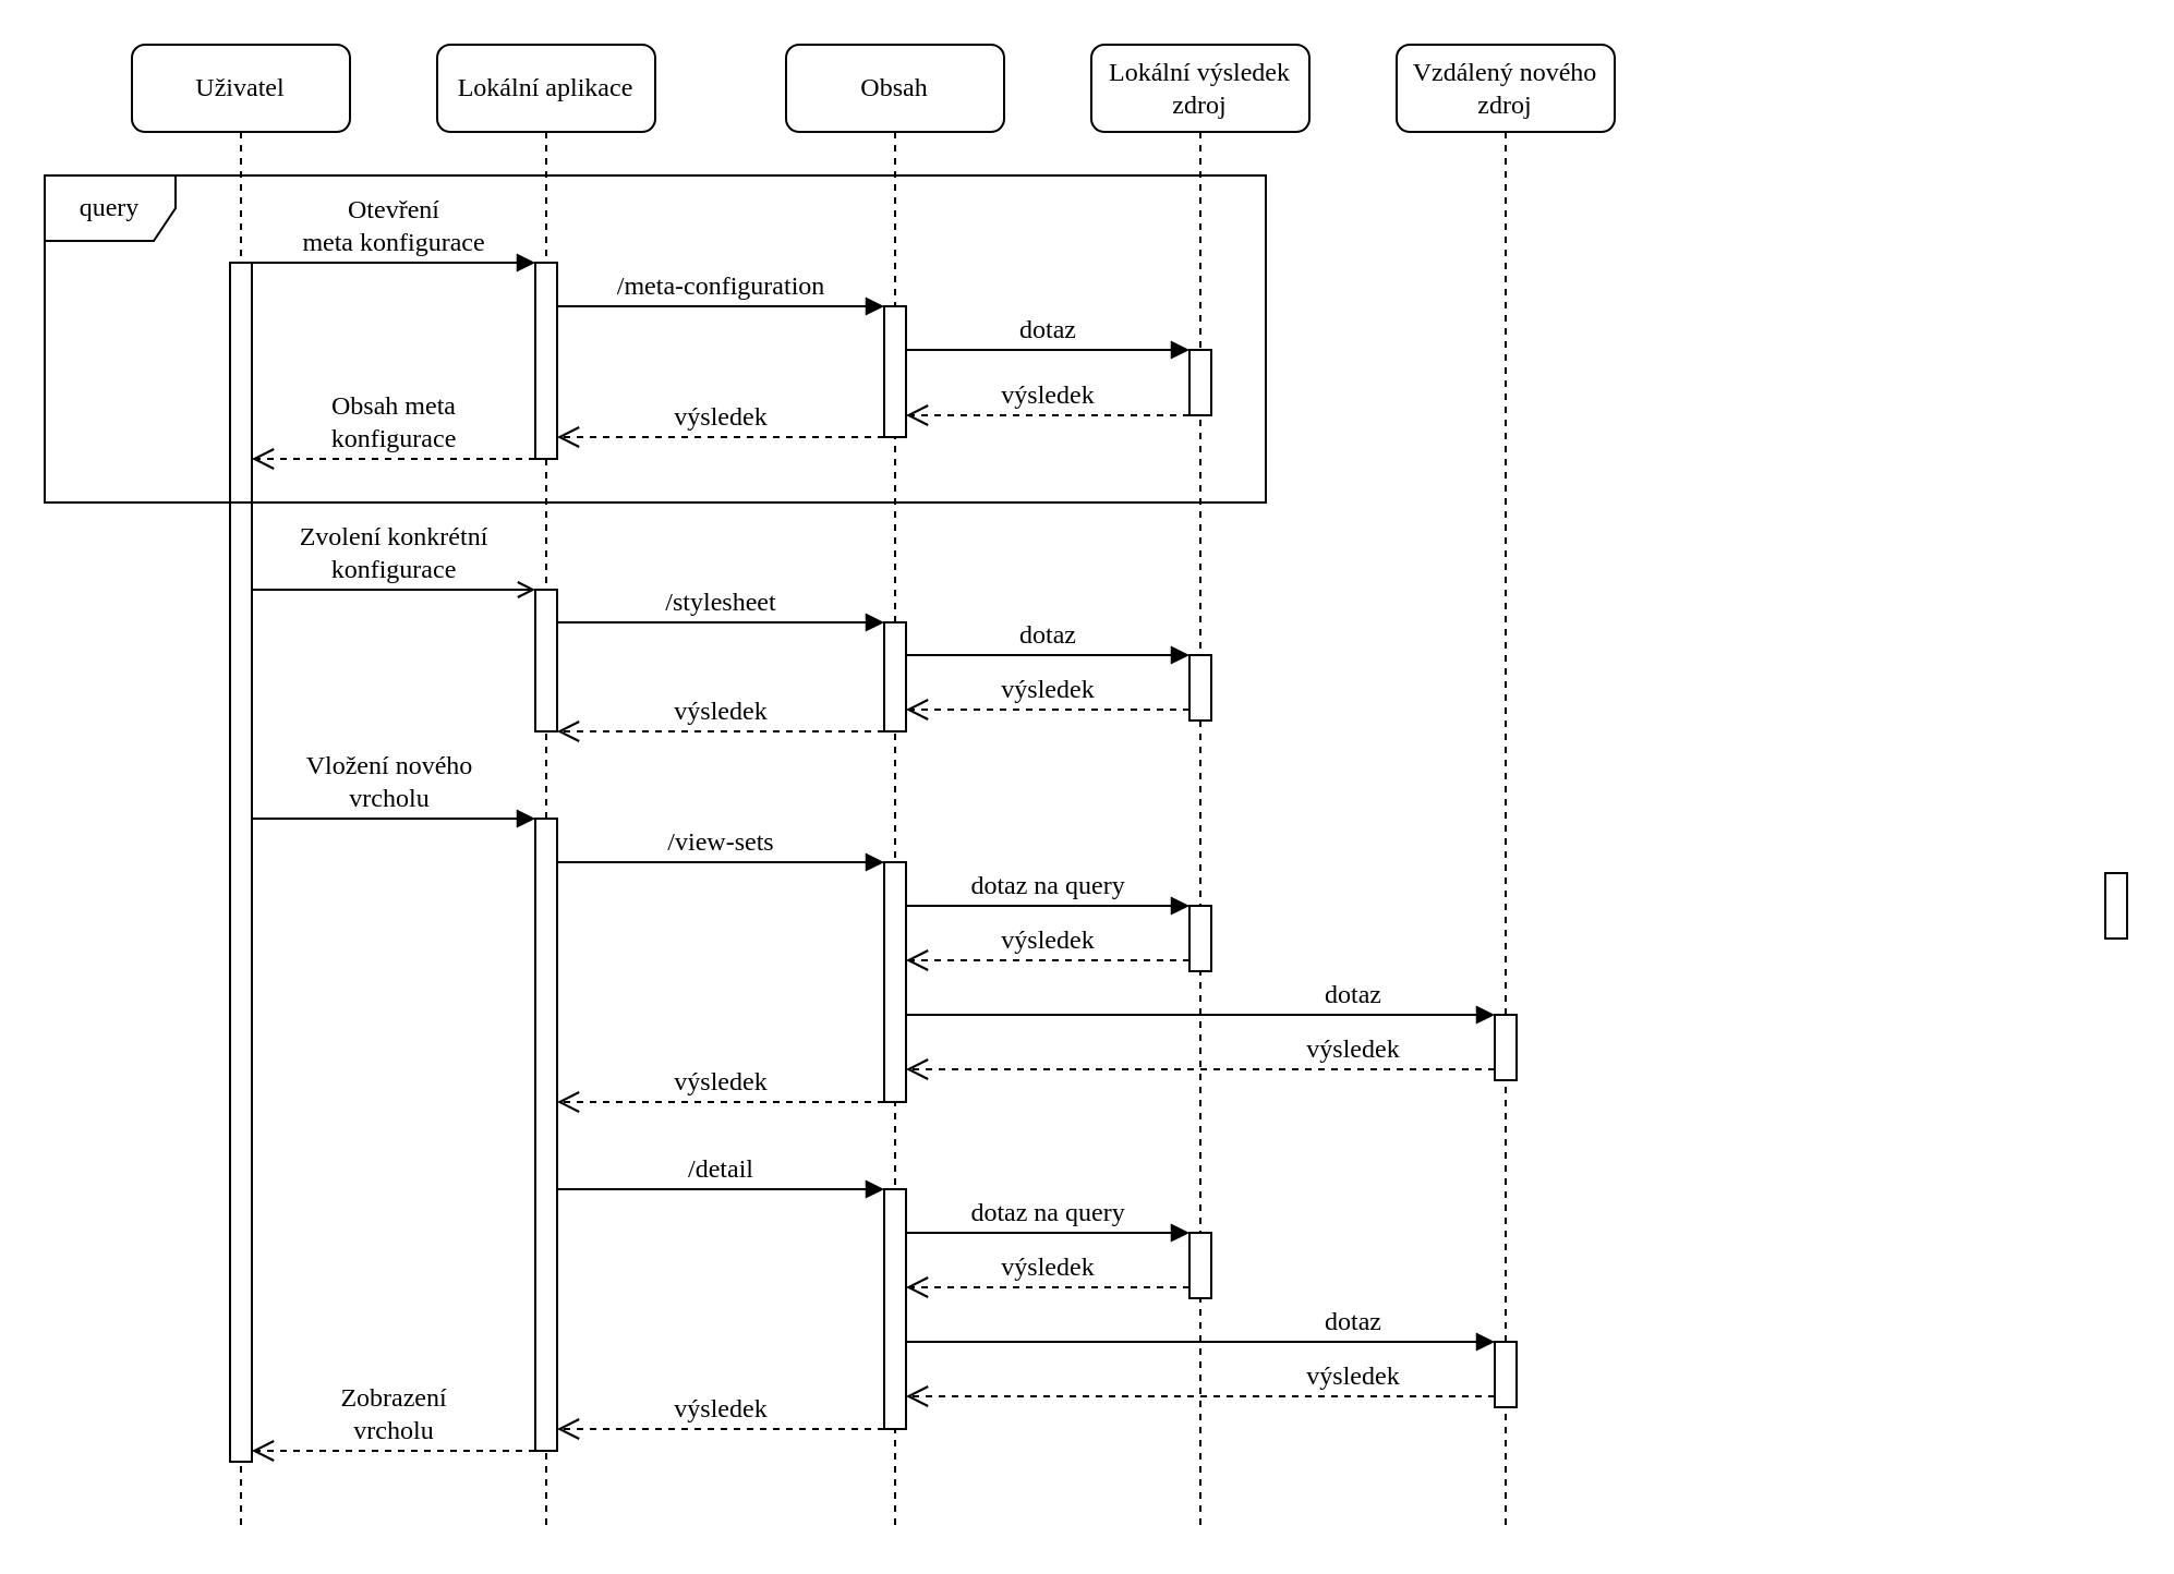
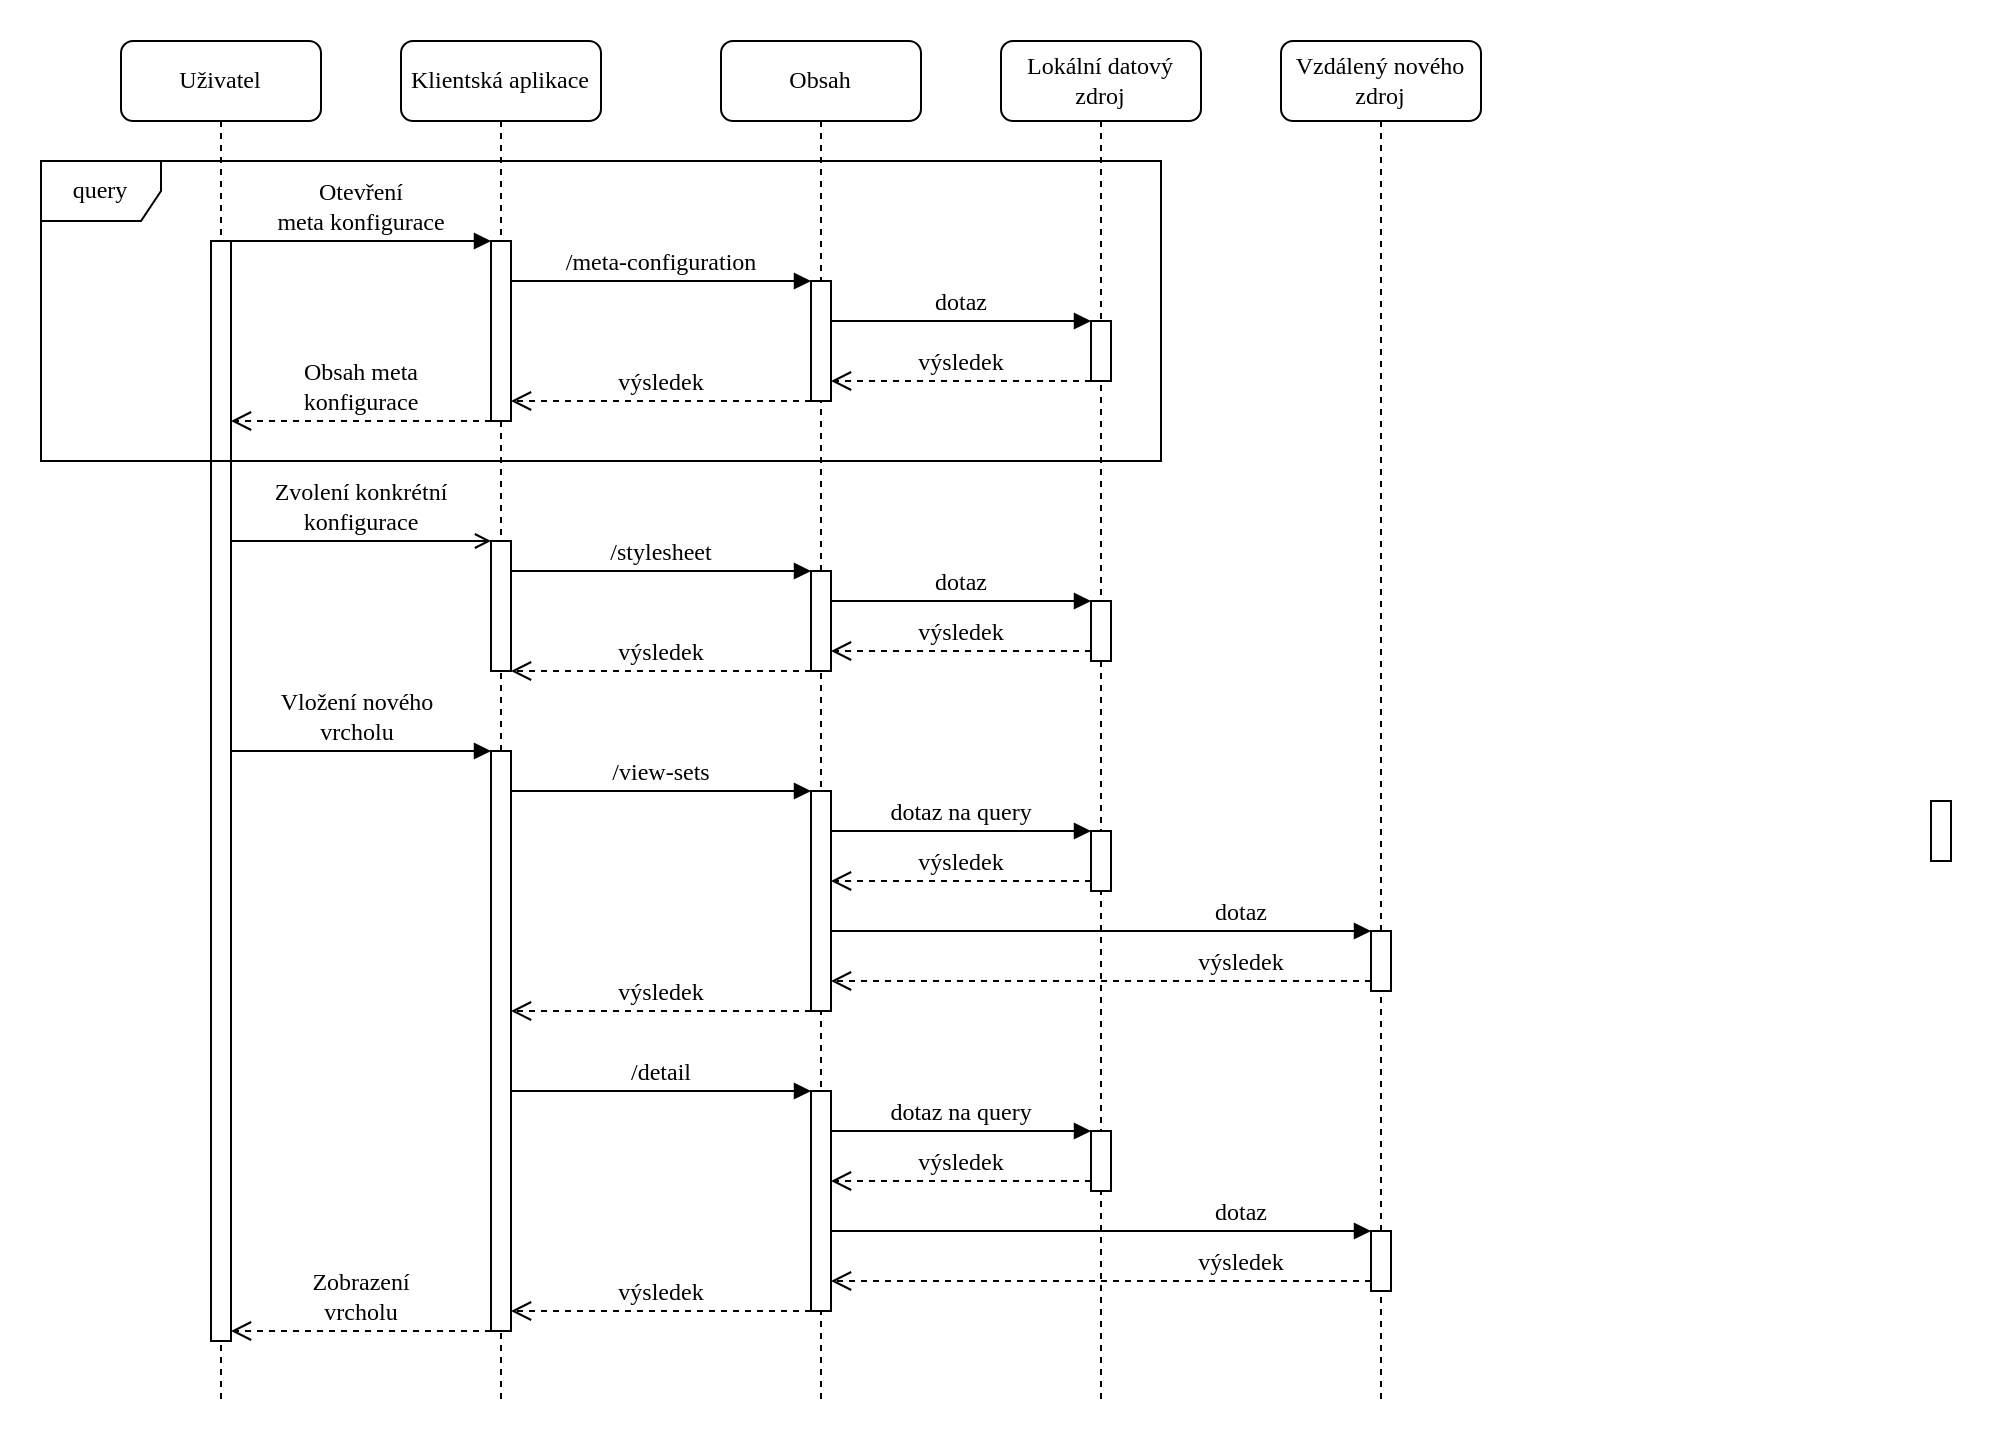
- <mxCell id="3" value="Lokální aplikace" parent="1" vertex="1" style="shape=umlLifeline;perimeter=lifelinePerimeter;whiteSpace=wrap;html=1;container=1;collapsible=0;recursiveResize=0;outlineConnect=0;rounded=1;shadow=0;comic=0;labelBackgroundColor=none;strokeWidth=1;fontFamily=CMU Sans Serif Roman;fontSize=12;align=center;"><mxGeometry as="geometry" height="680" width="100" y="20" x="200" /></mxCell>
+ <mxCell id="3" value="Klientská aplikace" parent="1" vertex="1" style="shape=umlLifeline;perimeter=lifelinePerimeter;whiteSpace=wrap;html=1;container=1;collapsible=0;recursiveResize=0;outlineConnect=0;rounded=1;shadow=0;comic=0;labelBackgroundColor=none;strokeWidth=1;fontFamily=CMU Sans Serif Roman;fontSize=12;align=center;"><mxGeometry as="geometry" height="680" width="100" y="20" x="200" /></mxCell>
- <mxCell id="7" value="Lokální výsledek zdroj" parent="1" vertex="1" style="shape=umlLifeline;perimeter=lifelinePerimeter;whiteSpace=wrap;html=1;container=1;collapsible=0;recursiveResize=0;outlineConnect=0;rounded=1;shadow=0;comic=0;labelBackgroundColor=none;strokeWidth=1;fontFamily=CMU Sans Serif Roman;fontSize=12;align=center;"><mxGeometry as="geometry" height="680" width="100" y="20" x="500" /></mxCell>
+ <mxCell id="7" value="Lokální datový zdroj" parent="1" vertex="1" style="shape=umlLifeline;perimeter=lifelinePerimeter;whiteSpace=wrap;html=1;container=1;collapsible=0;recursiveResize=0;outlineConnect=0;rounded=1;shadow=0;comic=0;labelBackgroundColor=none;strokeWidth=1;fontFamily=CMU Sans Serif Roman;fontSize=12;align=center;"><mxGeometry as="geometry" height="680" width="100" y="20" x="500" /></mxCell>
